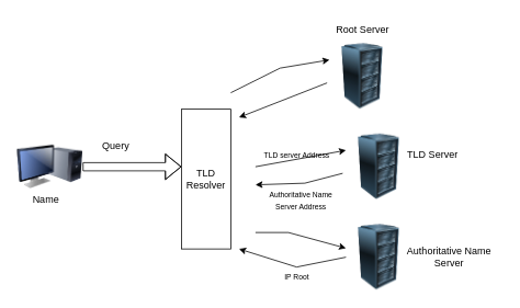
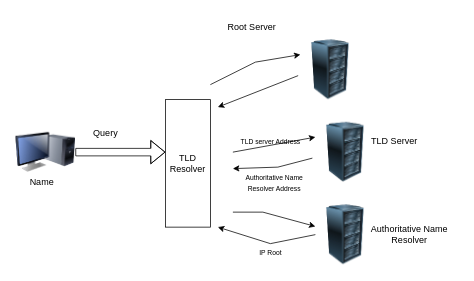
- <mxCell id="12" value="Root Server" style="text;html=1;align=center;verticalAlign=middle;resizable=0;points=[];autosize=1;strokeColor=none;fillColor=none;" vertex="1" parent="1"><mxGeometry x="395" y="20" width="90" height="30" as="geometry" /></mxCell>
+ <mxCell id="12" value="Root Server" style="text;html=1;align=center;verticalAlign=middle;resizable=0;points=[];autosize=1;strokeColor=none;fillColor=none;" vertex="1" parent="1"><mxGeometry x="290" y="20" width="90" height="30" as="geometry" /></mxCell>
- <mxCell id="16" value="&lt;font style=&quot;font-size: 9px;&quot;&gt;Authoritative Name &lt;br&gt;Server Address&lt;/font&gt;" style="text;html=1;align=center;verticalAlign=middle;resizable=0;points=[];autosize=1;strokeColor=none;fillColor=none;" vertex="1" parent="1"><mxGeometry x="315" y="222" width="100" height="40" as="geometry" /></mxCell>
+ <mxCell id="16" value="&lt;font style=&quot;font-size: 9px;&quot;&gt;Authoritative Name &lt;br&gt;Resolver Address&lt;/font&gt;" style="text;html=1;align=center;verticalAlign=middle;resizable=0;points=[];autosize=1;strokeColor=none;fillColor=none;" vertex="1" parent="1"><mxGeometry x="315" y="222" width="100" height="40" as="geometry" /></mxCell>
- <mxCell id="14" value="Authoritative Name &lt;br&gt;Server" style="text;html=1;align=center;verticalAlign=middle;resizable=0;points=[];autosize=1;strokeColor=none;fillColor=none;" vertex="1" parent="1"><mxGeometry x="480" y="292" width="130" height="40" as="geometry" /></mxCell>
+ <mxCell id="14" value="Authoritative Name &lt;br&gt;Resolver" style="text;html=1;align=center;verticalAlign=middle;resizable=0;points=[];autosize=1;strokeColor=none;fillColor=none;" vertex="1" parent="1"><mxGeometry x="480" y="292" width="130" height="40" as="geometry" /></mxCell>
